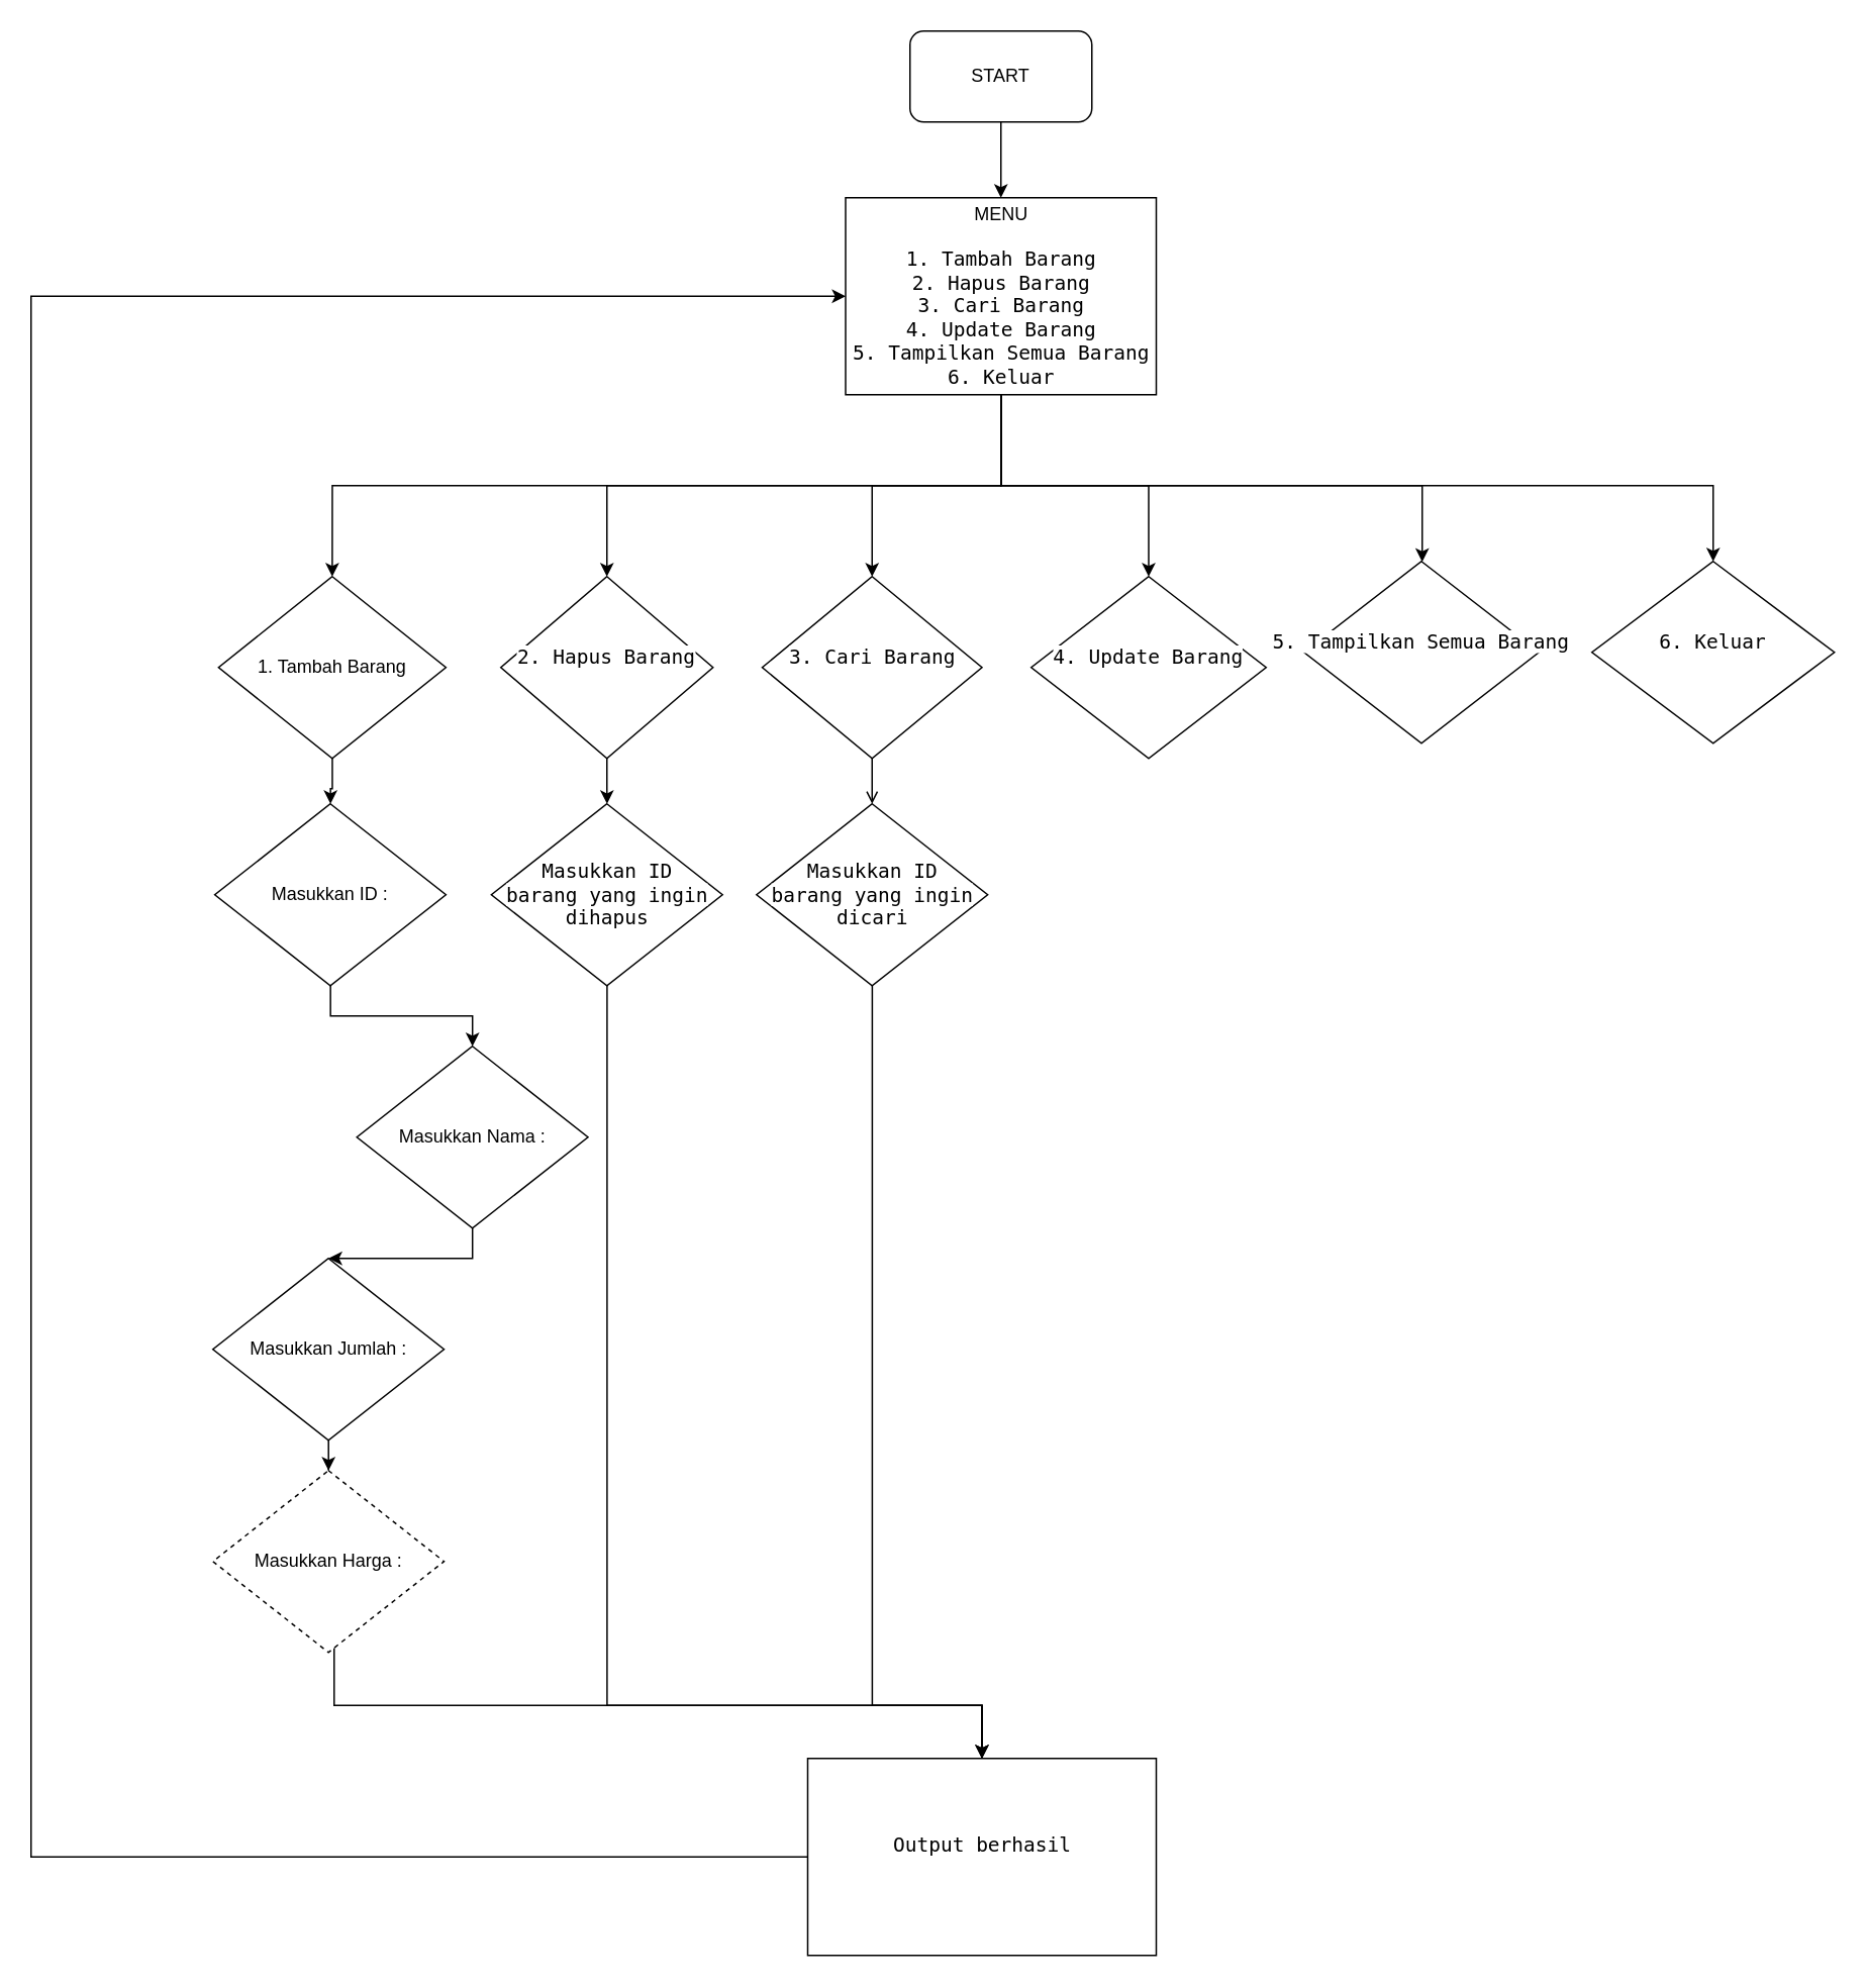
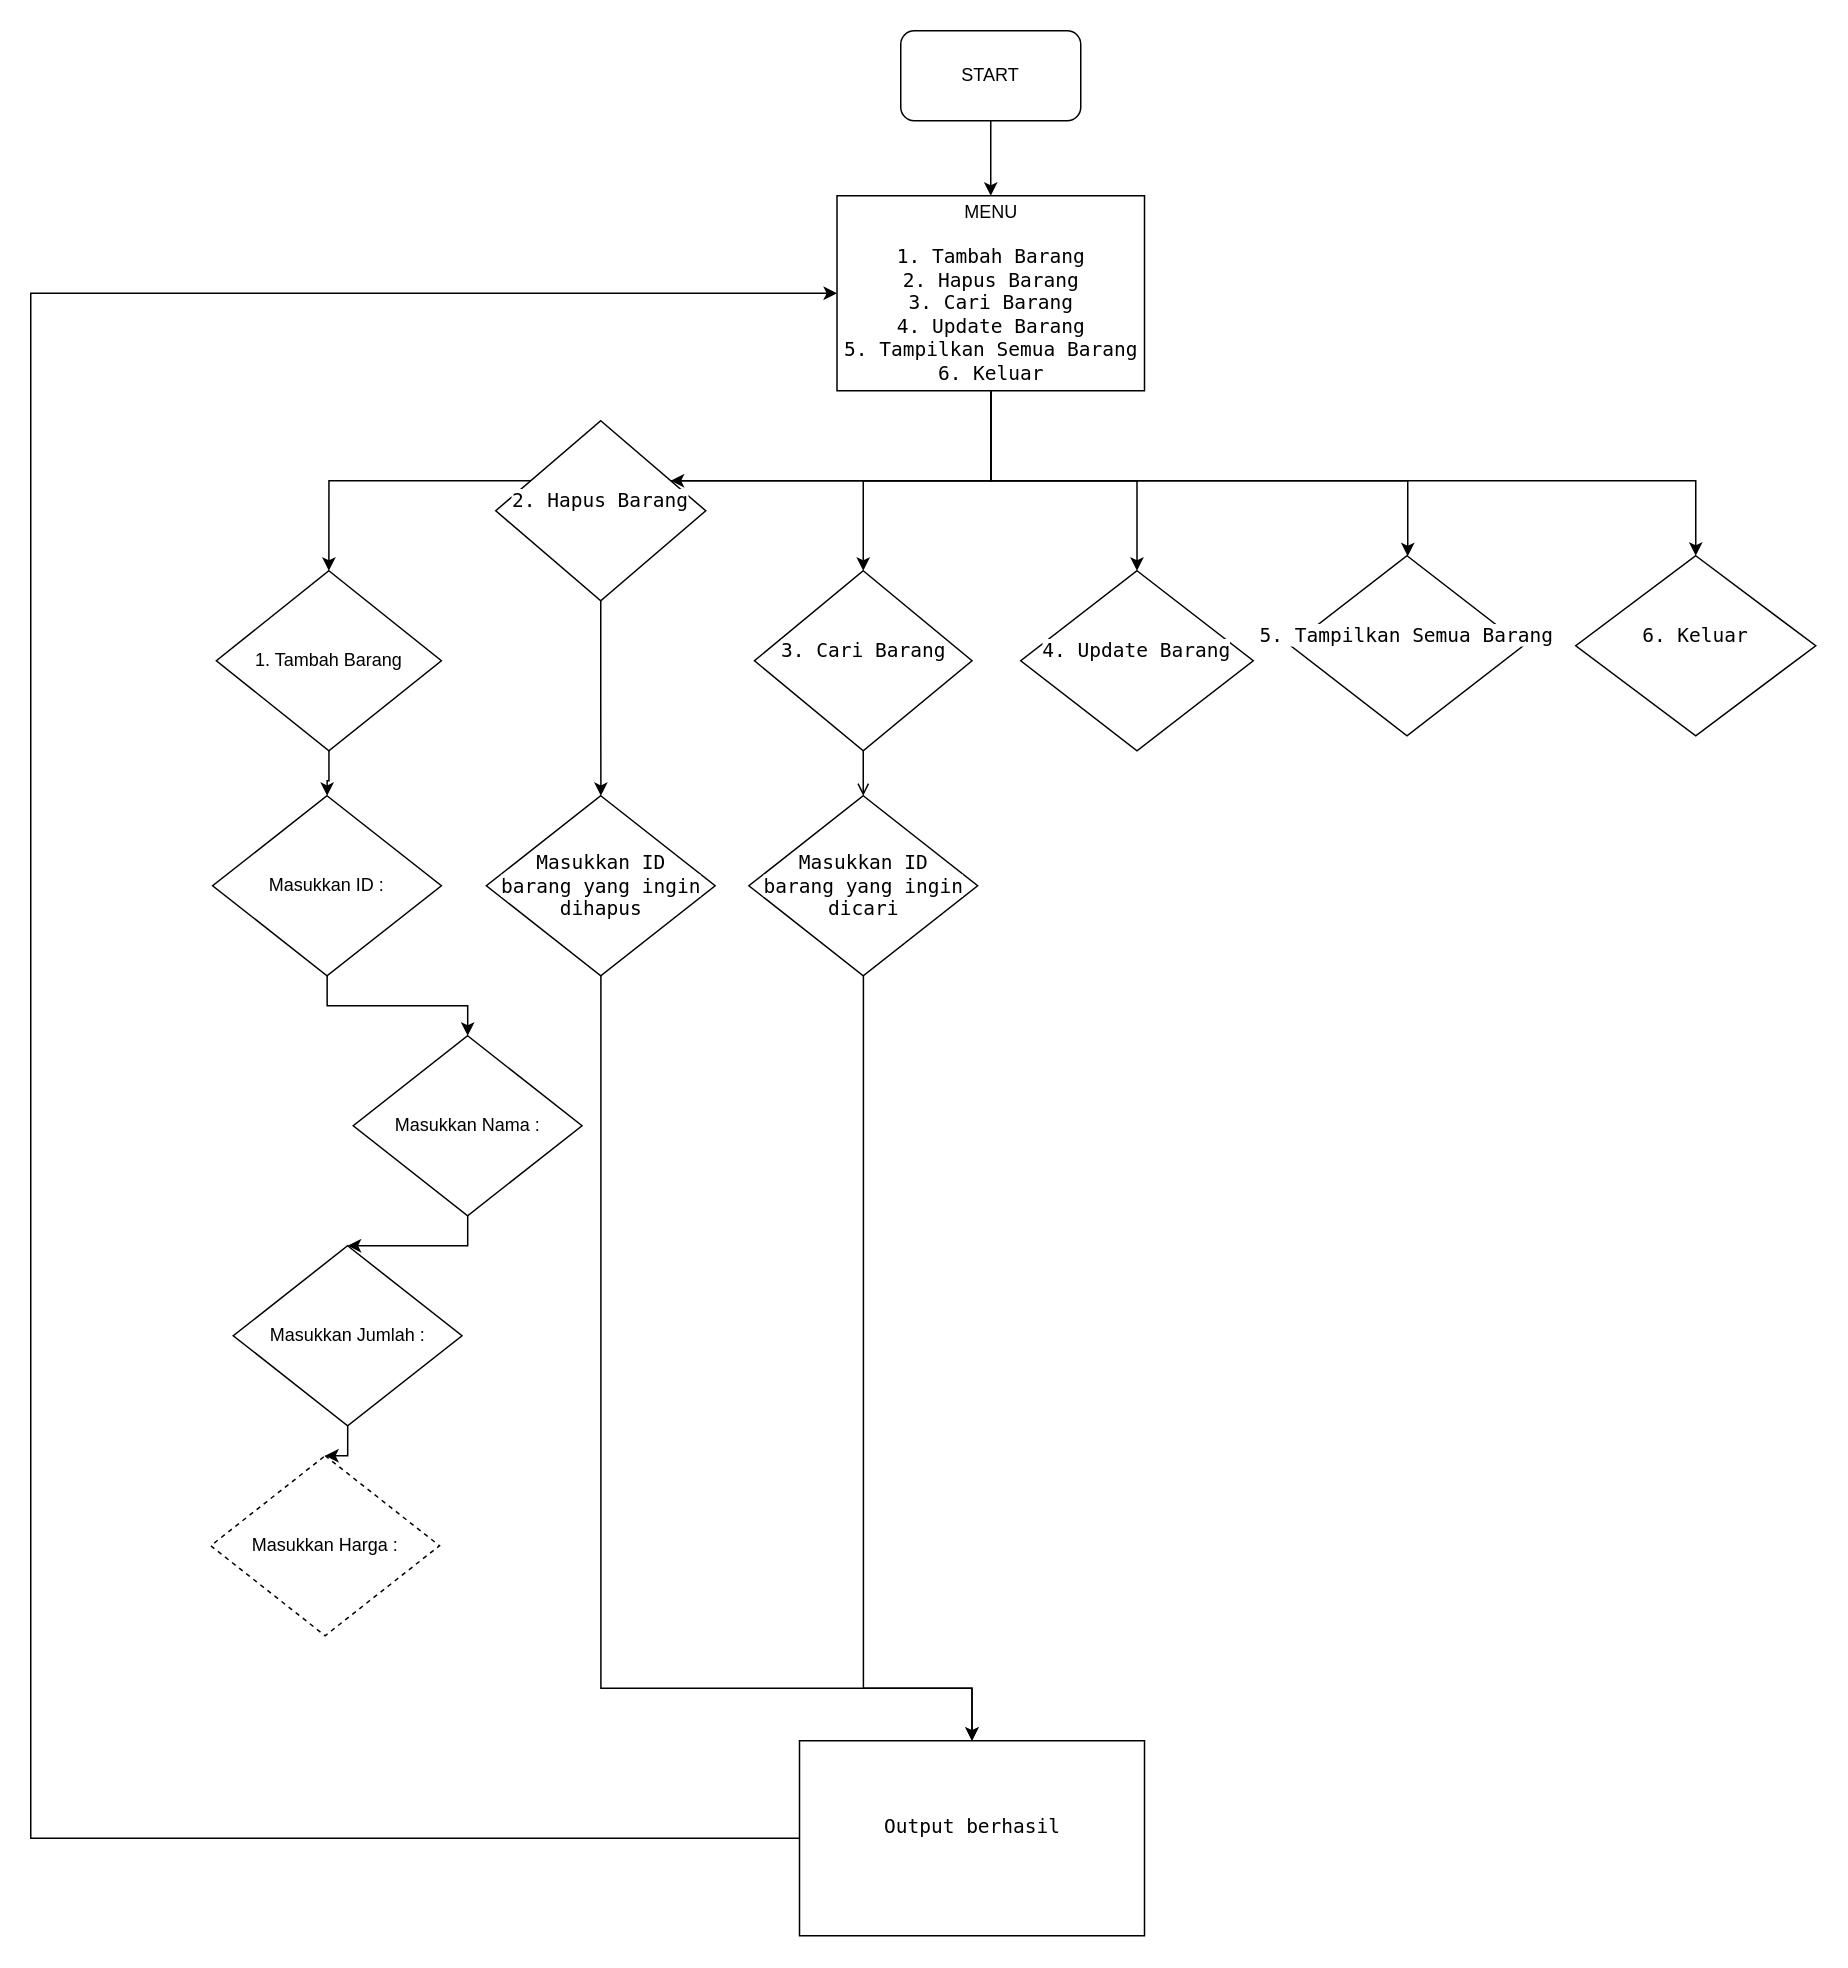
- <mxCell id="15" value="&#10;&lt;span style=&quot;color: rgb(0, 0, 0); font-family: monospace; font-size: medium; font-style: normal; font-variant-ligatures: normal; font-variant-caps: normal; font-weight: 400; letter-spacing: normal; orphans: 2; text-align: start; text-indent: 0px; text-transform: none; widows: 2; word-spacing: 0px; -webkit-text-stroke-width: 0px; caret-color: rgba(0, 0, 0, 0); white-space: pre; background-color: rgb(255, 255, 255); text-decoration-thickness: initial; text-decoration-style: initial; text-decoration-color: initial; display: inline !important; float: none;&quot;&gt;2. Hapus Barang&lt;/span&gt;&lt;br style=&quot;forced-color-adjust: none; color: rgb(0, 0, 0); font-family: monospace; font-size: medium; font-style: normal; font-variant-ligatures: normal; font-variant-caps: normal; font-weight: 400; letter-spacing: normal; orphans: 2; text-align: start; text-indent: 0px; text-transform: none; widows: 2; word-spacing: 0px; -webkit-text-stroke-width: 0px; caret-color: rgba(0, 0, 0, 0); white-space: pre; text-decoration-thickness: initial; text-decoration-style: initial; text-decoration-color: initial;&quot;&gt;&#10;&#10;" style="rhombus;whiteSpace=wrap;html=1;" vertex="1" parent="1"><mxGeometry x="330" y="380" width="140" height="120" as="geometry" /></mxCell>
+ <mxCell id="15" value="&#10;&lt;span style=&quot;color: rgb(0, 0, 0); font-family: monospace; font-size: medium; font-style: normal; font-variant-ligatures: normal; font-variant-caps: normal; font-weight: 400; letter-spacing: normal; orphans: 2; text-align: start; text-indent: 0px; text-transform: none; widows: 2; word-spacing: 0px; -webkit-text-stroke-width: 0px; caret-color: rgba(0, 0, 0, 0); white-space: pre; background-color: rgb(255, 255, 255); text-decoration-thickness: initial; text-decoration-style: initial; text-decoration-color: initial; display: inline !important; float: none;&quot;&gt;2. Hapus Barang&lt;/span&gt;&lt;br style=&quot;forced-color-adjust: none; color: rgb(0, 0, 0); font-family: monospace; font-size: medium; font-style: normal; font-variant-ligatures: normal; font-variant-caps: normal; font-weight: 400; letter-spacing: normal; orphans: 2; text-align: start; text-indent: 0px; text-transform: none; widows: 2; word-spacing: 0px; -webkit-text-stroke-width: 0px; caret-color: rgba(0, 0, 0, 0); white-space: pre; text-decoration-thickness: initial; text-decoration-style: initial; text-decoration-color: initial;&quot;&gt;&#10;&#10;" style="rhombus;whiteSpace=wrap;html=1;" vertex="1" parent="1"><mxGeometry x="330" y="280" width="140" height="120" as="geometry" /></mxCell>
- <mxCell id="25" value="Masukkan Jumlah :" style="rhombus;whiteSpace=wrap;html=1;" vertex="1" parent="1"><mxGeometry x="140" y="830" width="152.5" height="120" as="geometry" /></mxCell>
+ <mxCell id="25" value="Masukkan Jumlah :" style="rhombus;whiteSpace=wrap;html=1;" vertex="1" parent="1"><mxGeometry x="155" y="830" width="152.5" height="120" as="geometry" /></mxCell>
- <mxCell id="26" style="edgeStyle=orthogonalEdgeStyle;rounded=0;orthogonalLoop=1;jettySize=auto;html=1;" edge="1" parent="1" source="27" target="29"><mxGeometry relative="1" as="geometry"><Array as="points"><mxPoint y="1125" x="220" /></Array></mxGeometry></mxCell>
